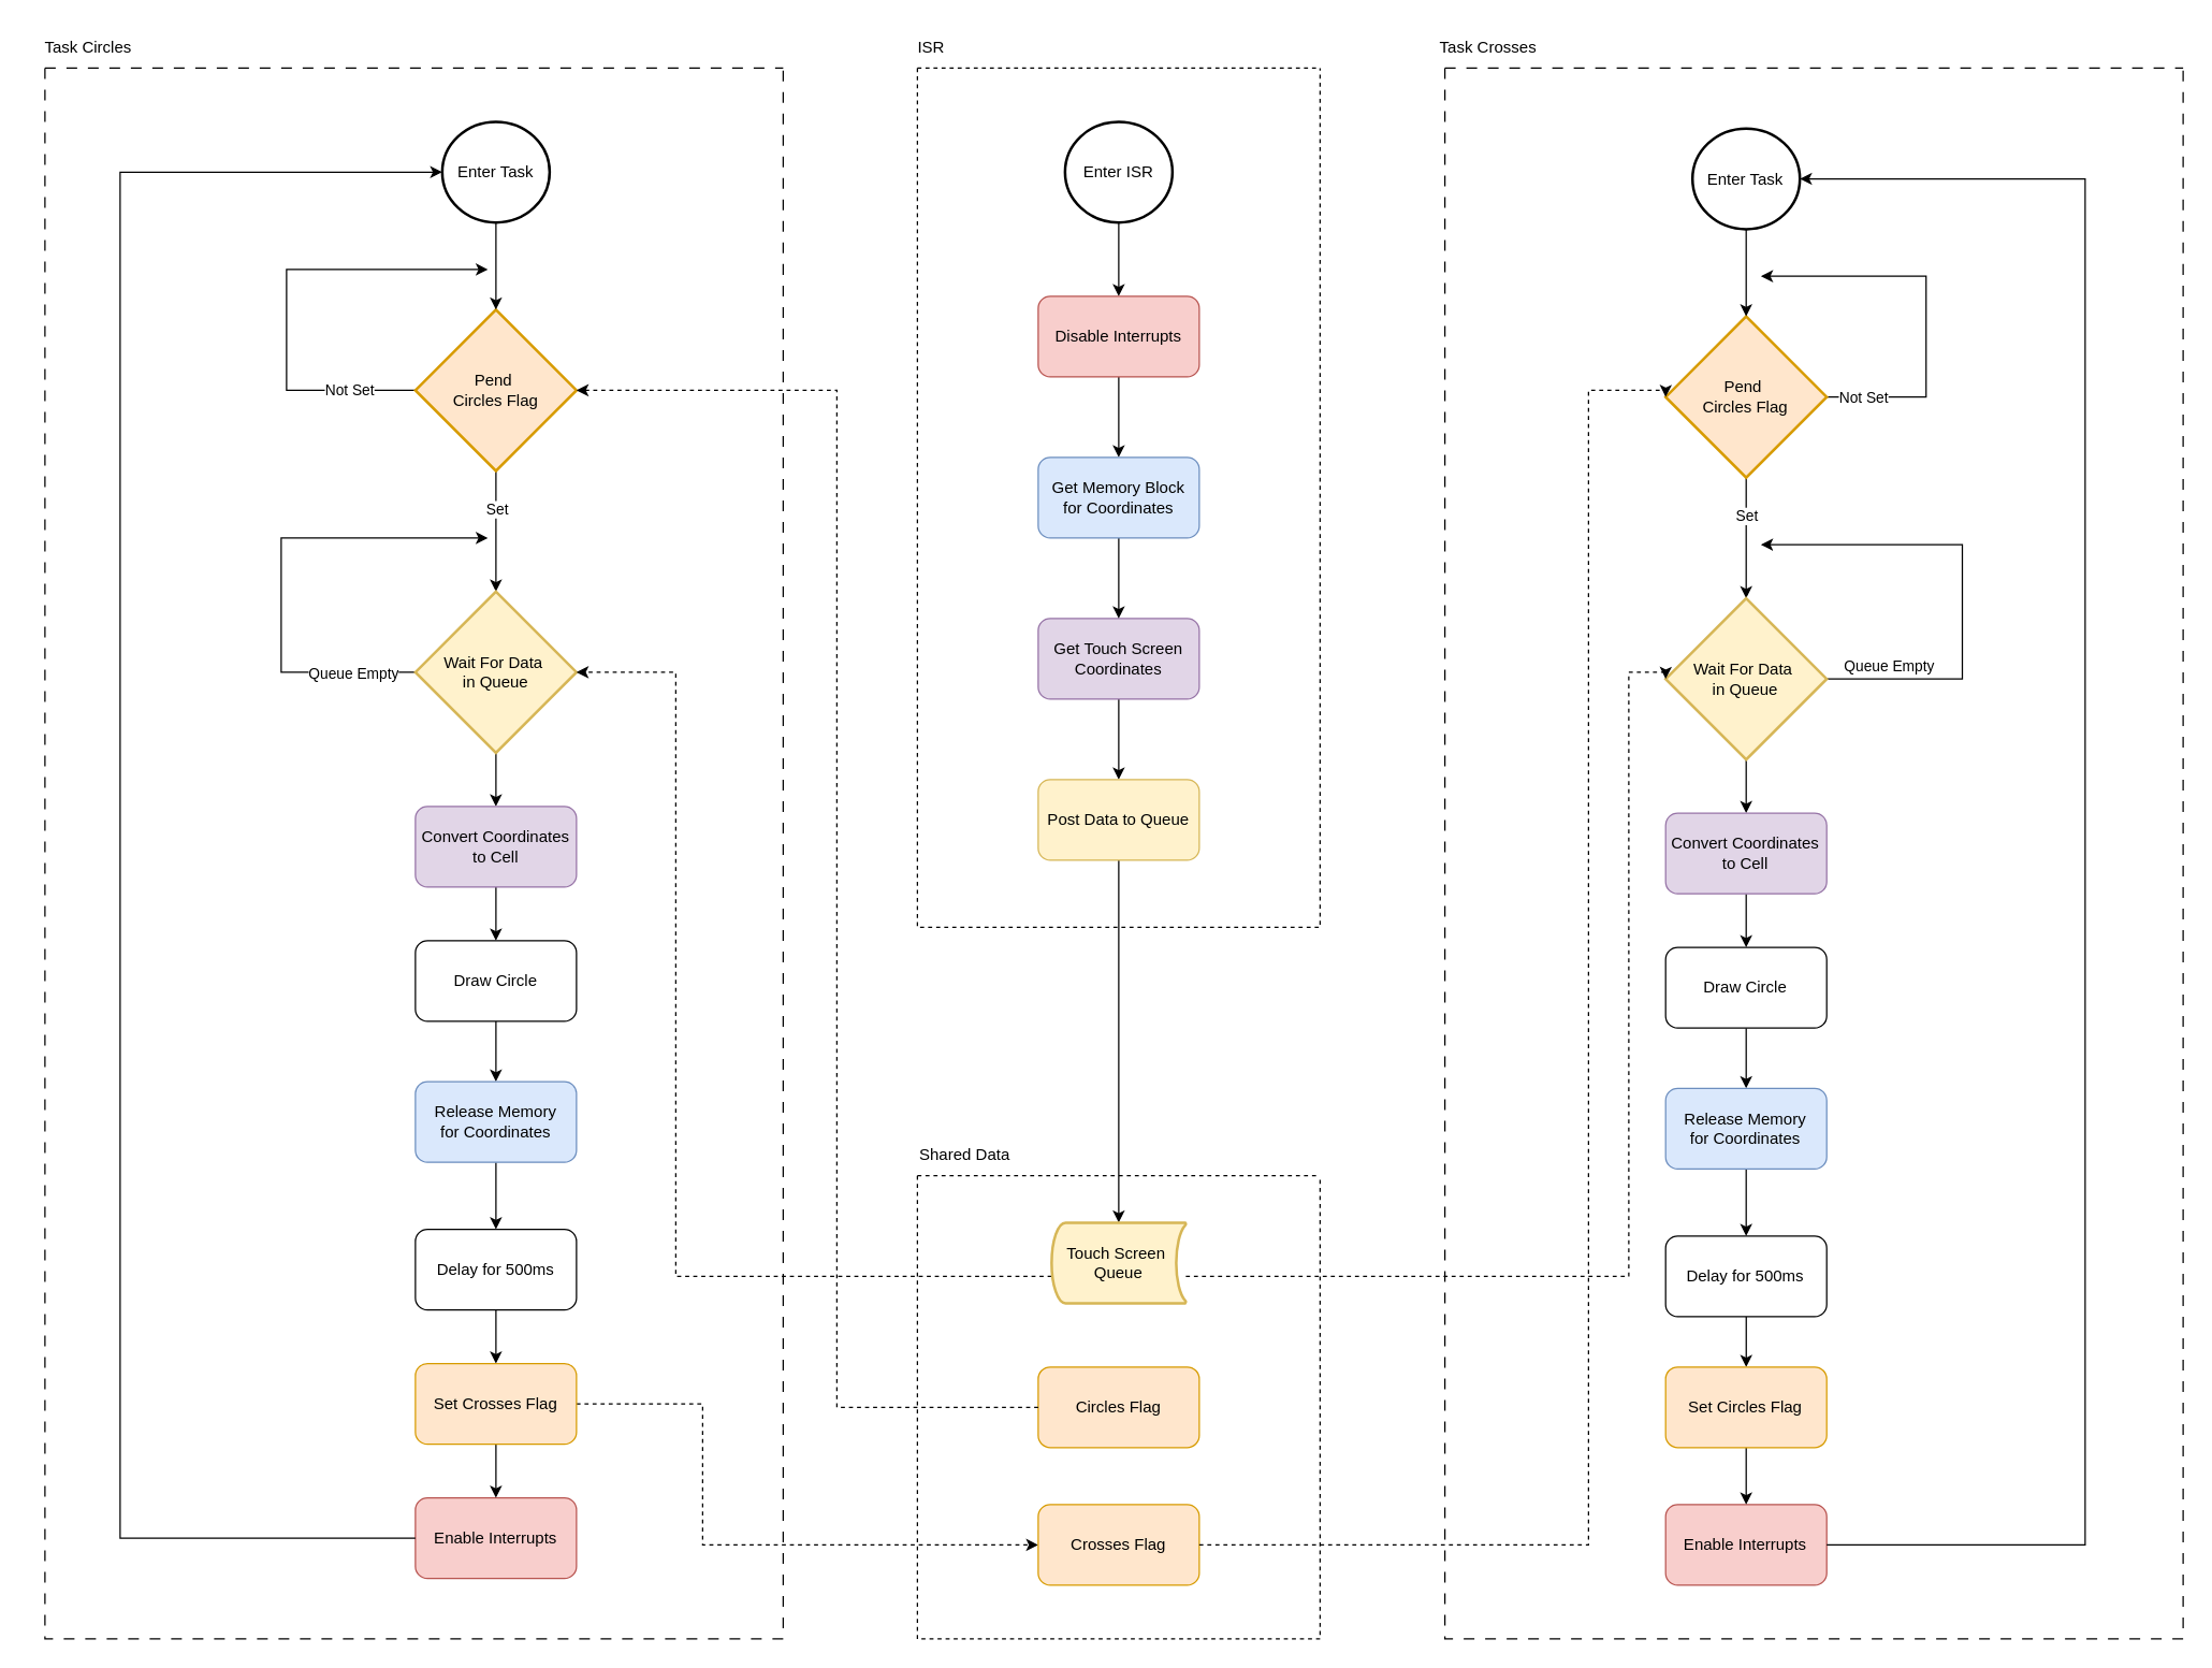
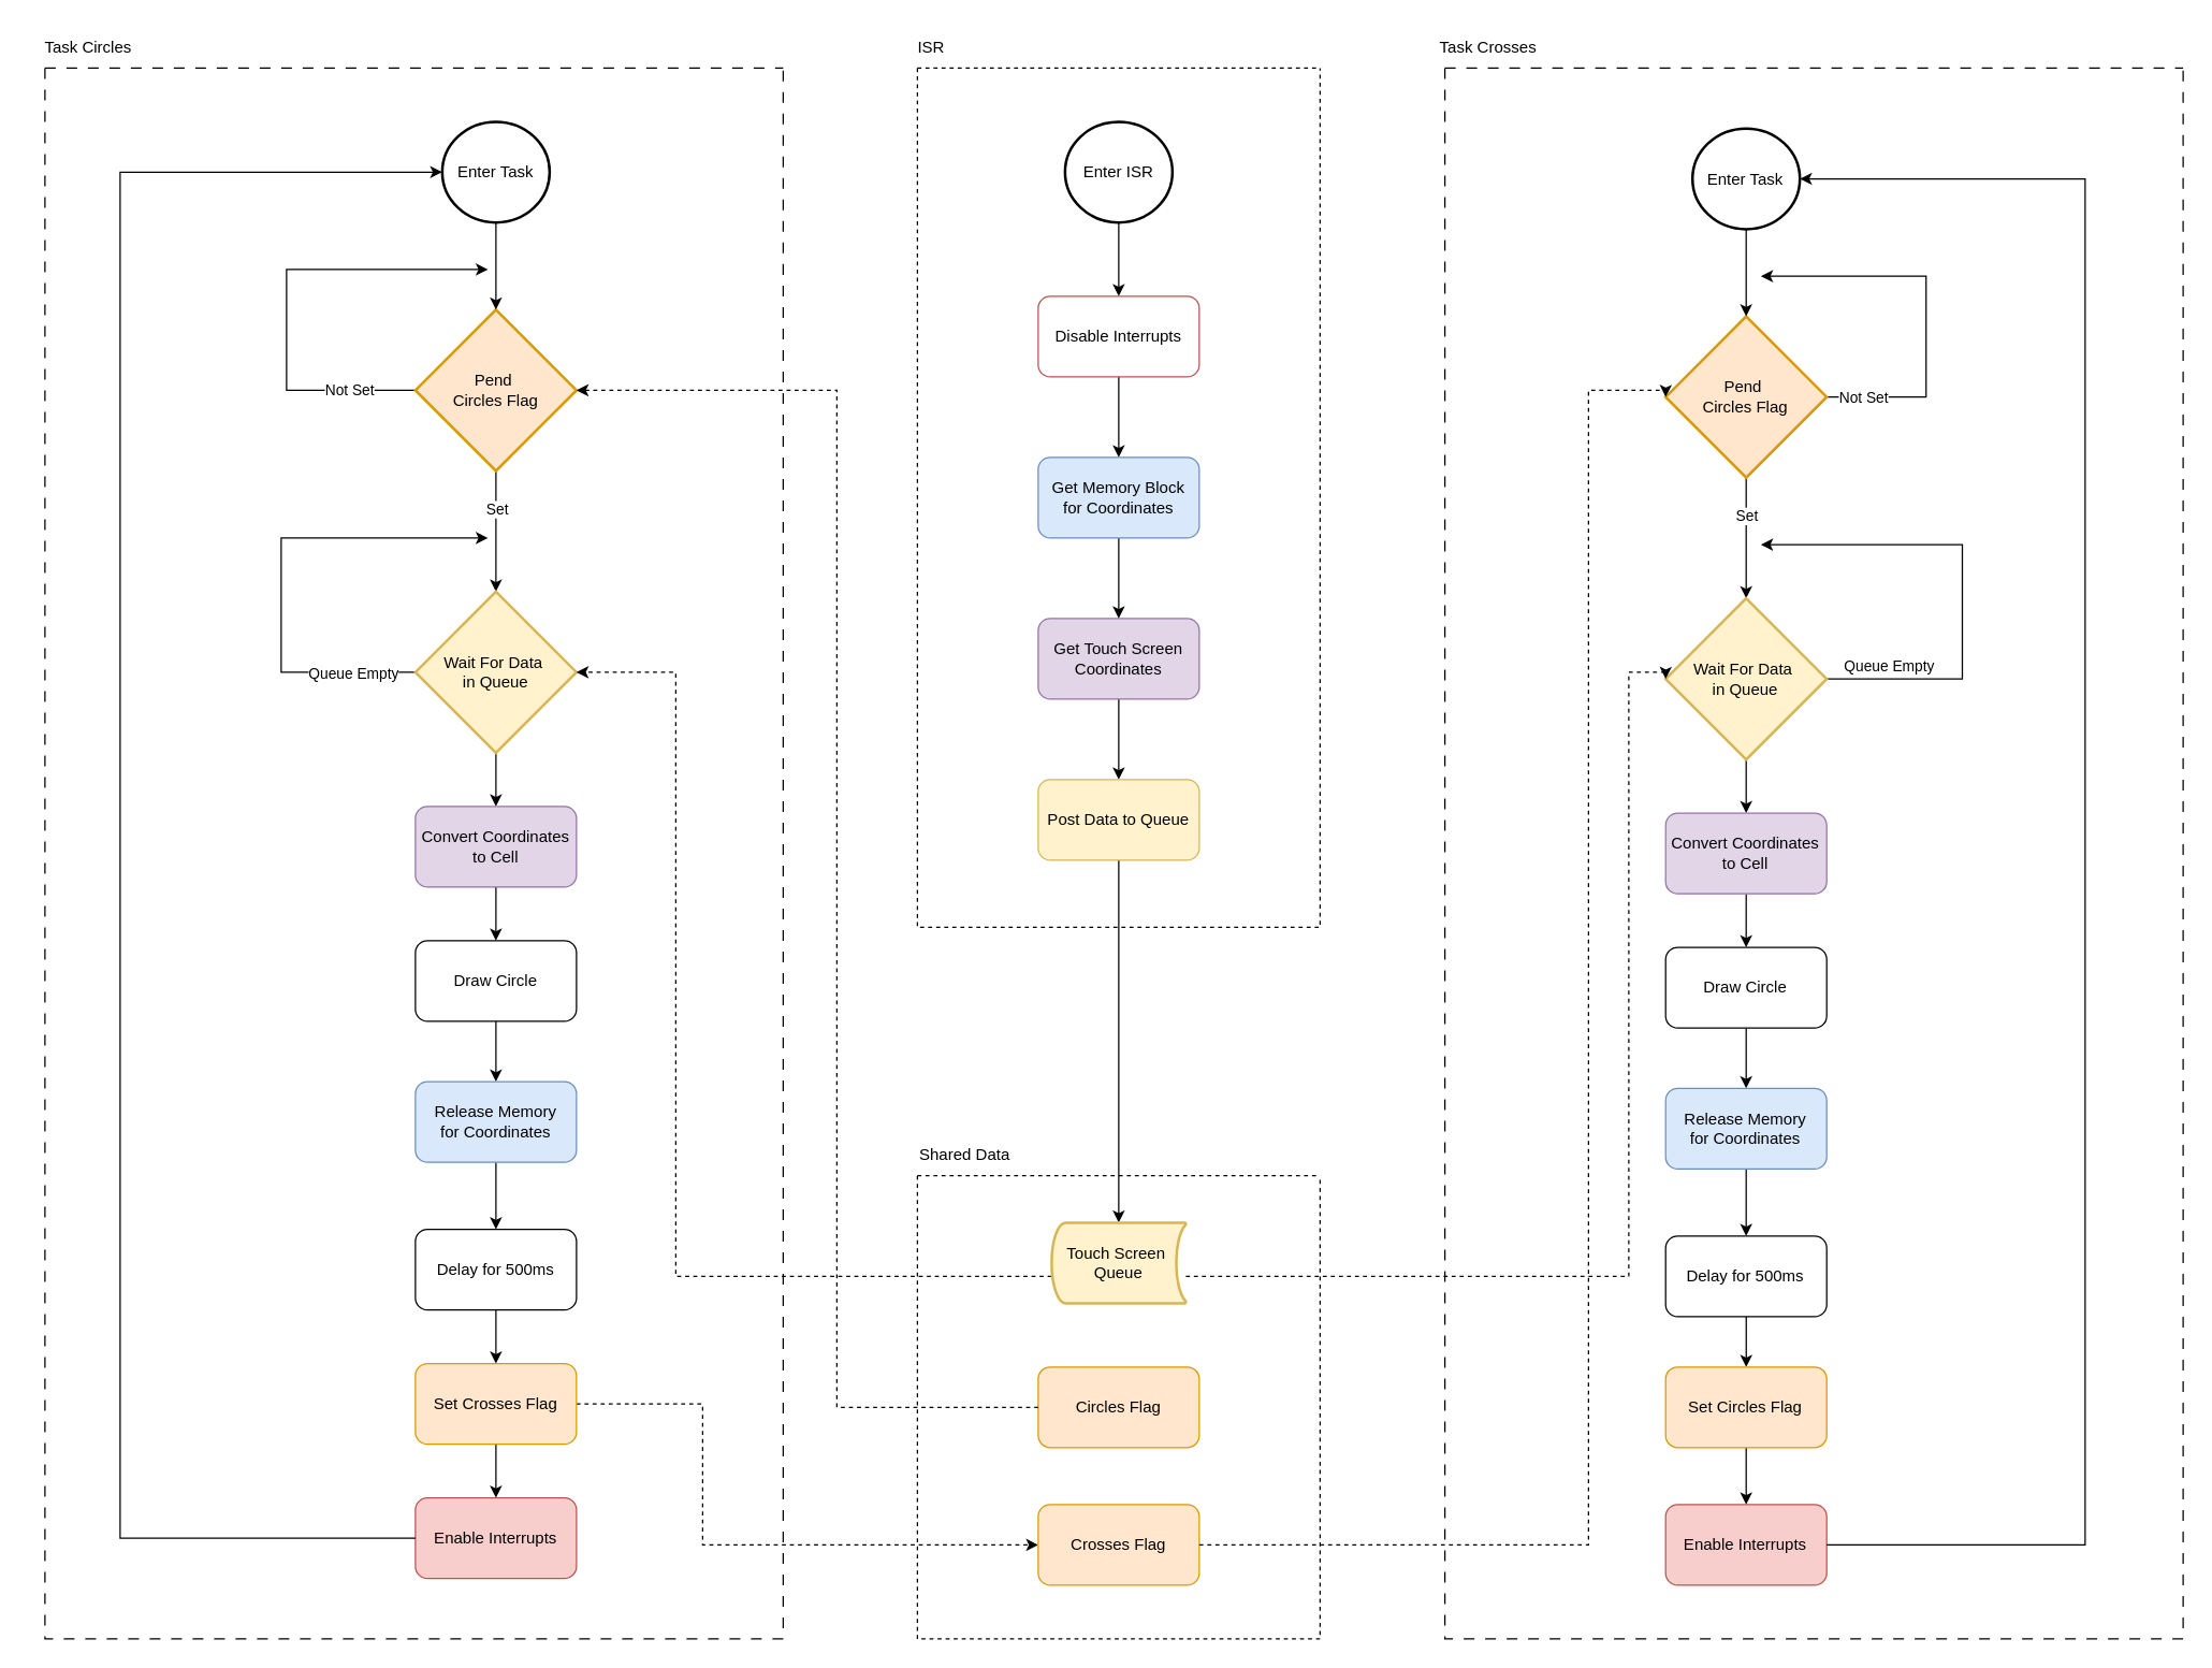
- <mxCell id="17" value="Disable Interrupts" style="rounded=1;whiteSpace=wrap;html=1;fillColor=#f8cecc;strokeColor=#b85450;" vertex="1" parent="1"><mxGeometry x="773" y="220" width="120" height="60" as="geometry" /></mxCell>
+ <mxCell id="17" value="Disable Interrupts" style="rounded=1;whiteSpace=wrap;html=1;fillColor=#ffffff;strokeColor=#b85450;" vertex="1" parent="1"><mxGeometry x="773" y="220" width="120" height="60" as="geometry" /></mxCell>
